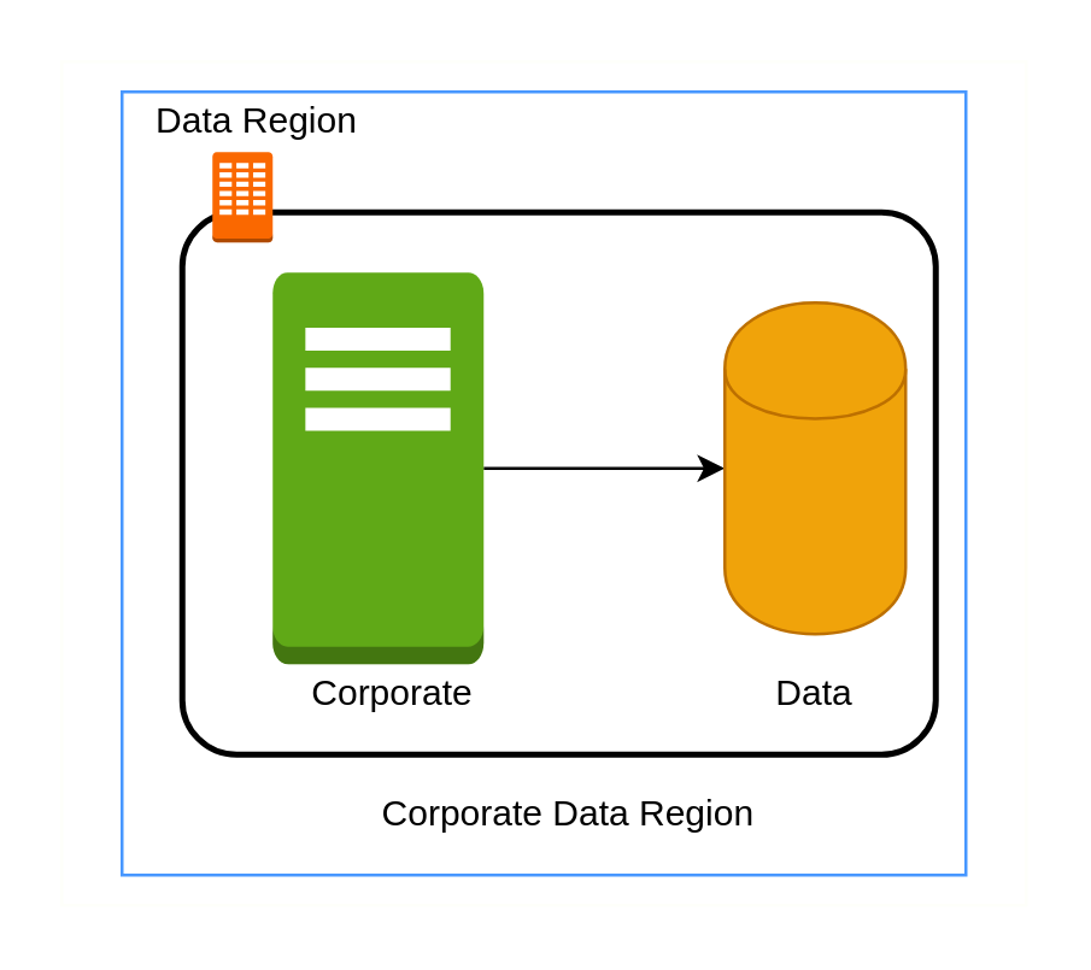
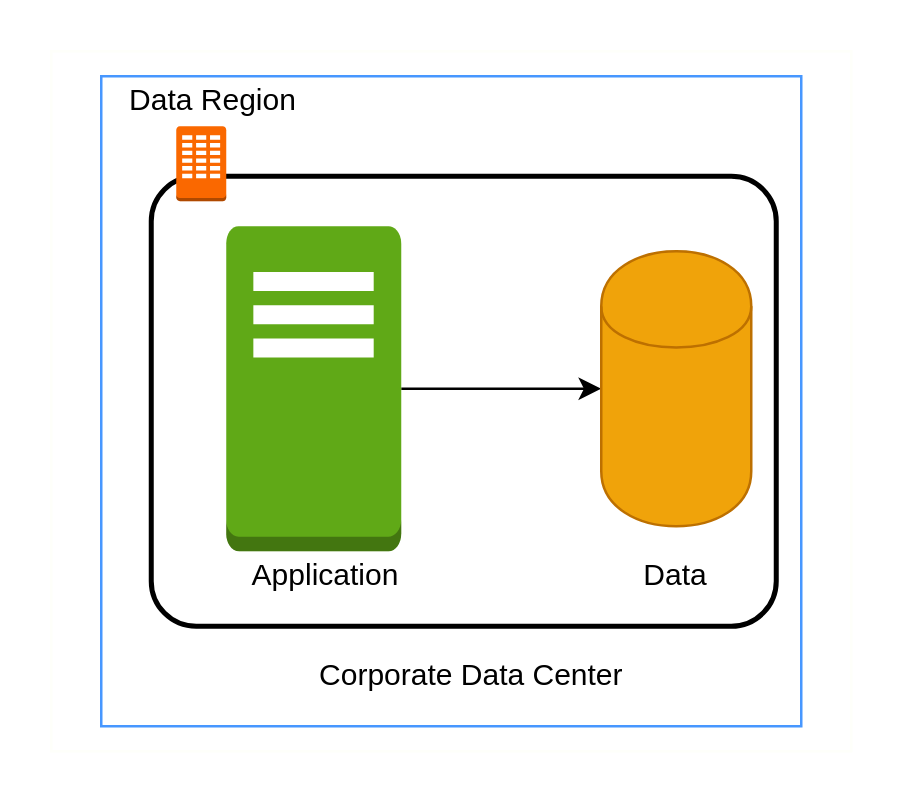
- <mxCell id="9" value="Corporate" style="text;html=1;strokeColor=none;fillColor=none;align=center;verticalAlign=middle;whiteSpace=wrap;rounded=0;" parent="1" vertex="1"><mxGeometry x="110" y="220" width="40" height="20" as="geometry" /></mxCell>
+ <mxCell id="9" value="Application" style="text;html=1;strokeColor=none;fillColor=none;align=center;verticalAlign=middle;whiteSpace=wrap;rounded=0;" parent="1" vertex="1"><mxGeometry x="110" y="220" width="40" height="20" as="geometry" /></mxCell>
- <mxCell id="6" value="Corporate Data Region&amp;nbsp;" style="text;html=1;strokeColor=none;fillColor=none;align=center;verticalAlign=middle;whiteSpace=wrap;rounded=0;" parent="1" vertex="1"><mxGeometry x="120" y="260" width="140" height="20" as="geometry" /></mxCell>
+ <mxCell id="6" value="Corporate Data Center&amp;nbsp;" style="text;html=1;strokeColor=none;fillColor=none;align=center;verticalAlign=middle;whiteSpace=wrap;rounded=0;" parent="1" vertex="1"><mxGeometry x="120" y="260" width="140" height="20" as="geometry" /></mxCell>
